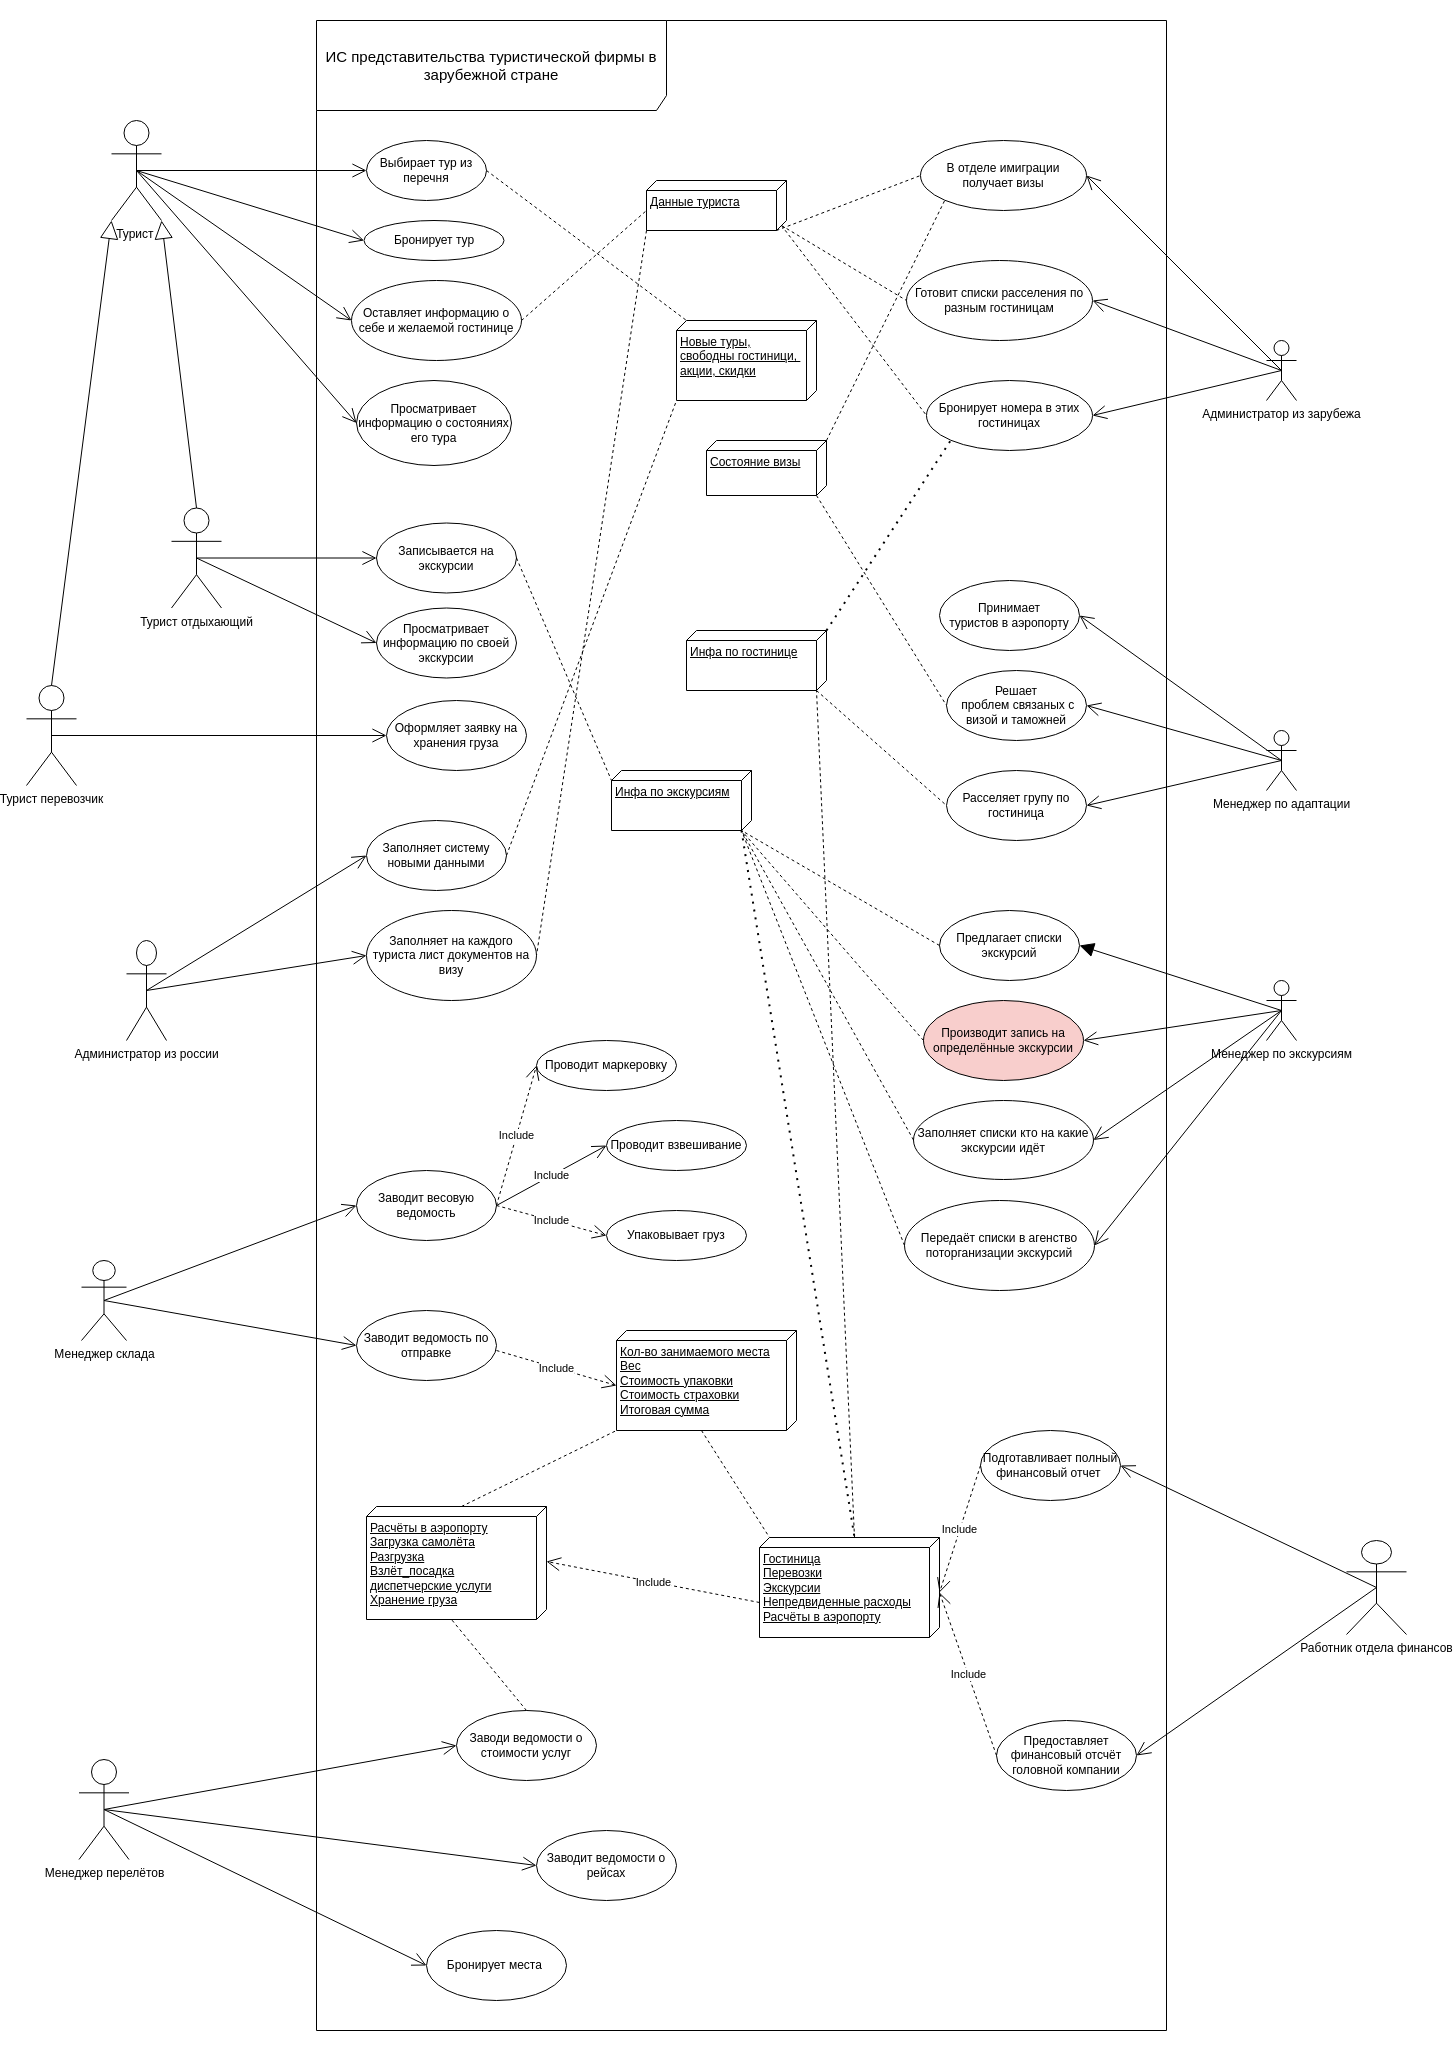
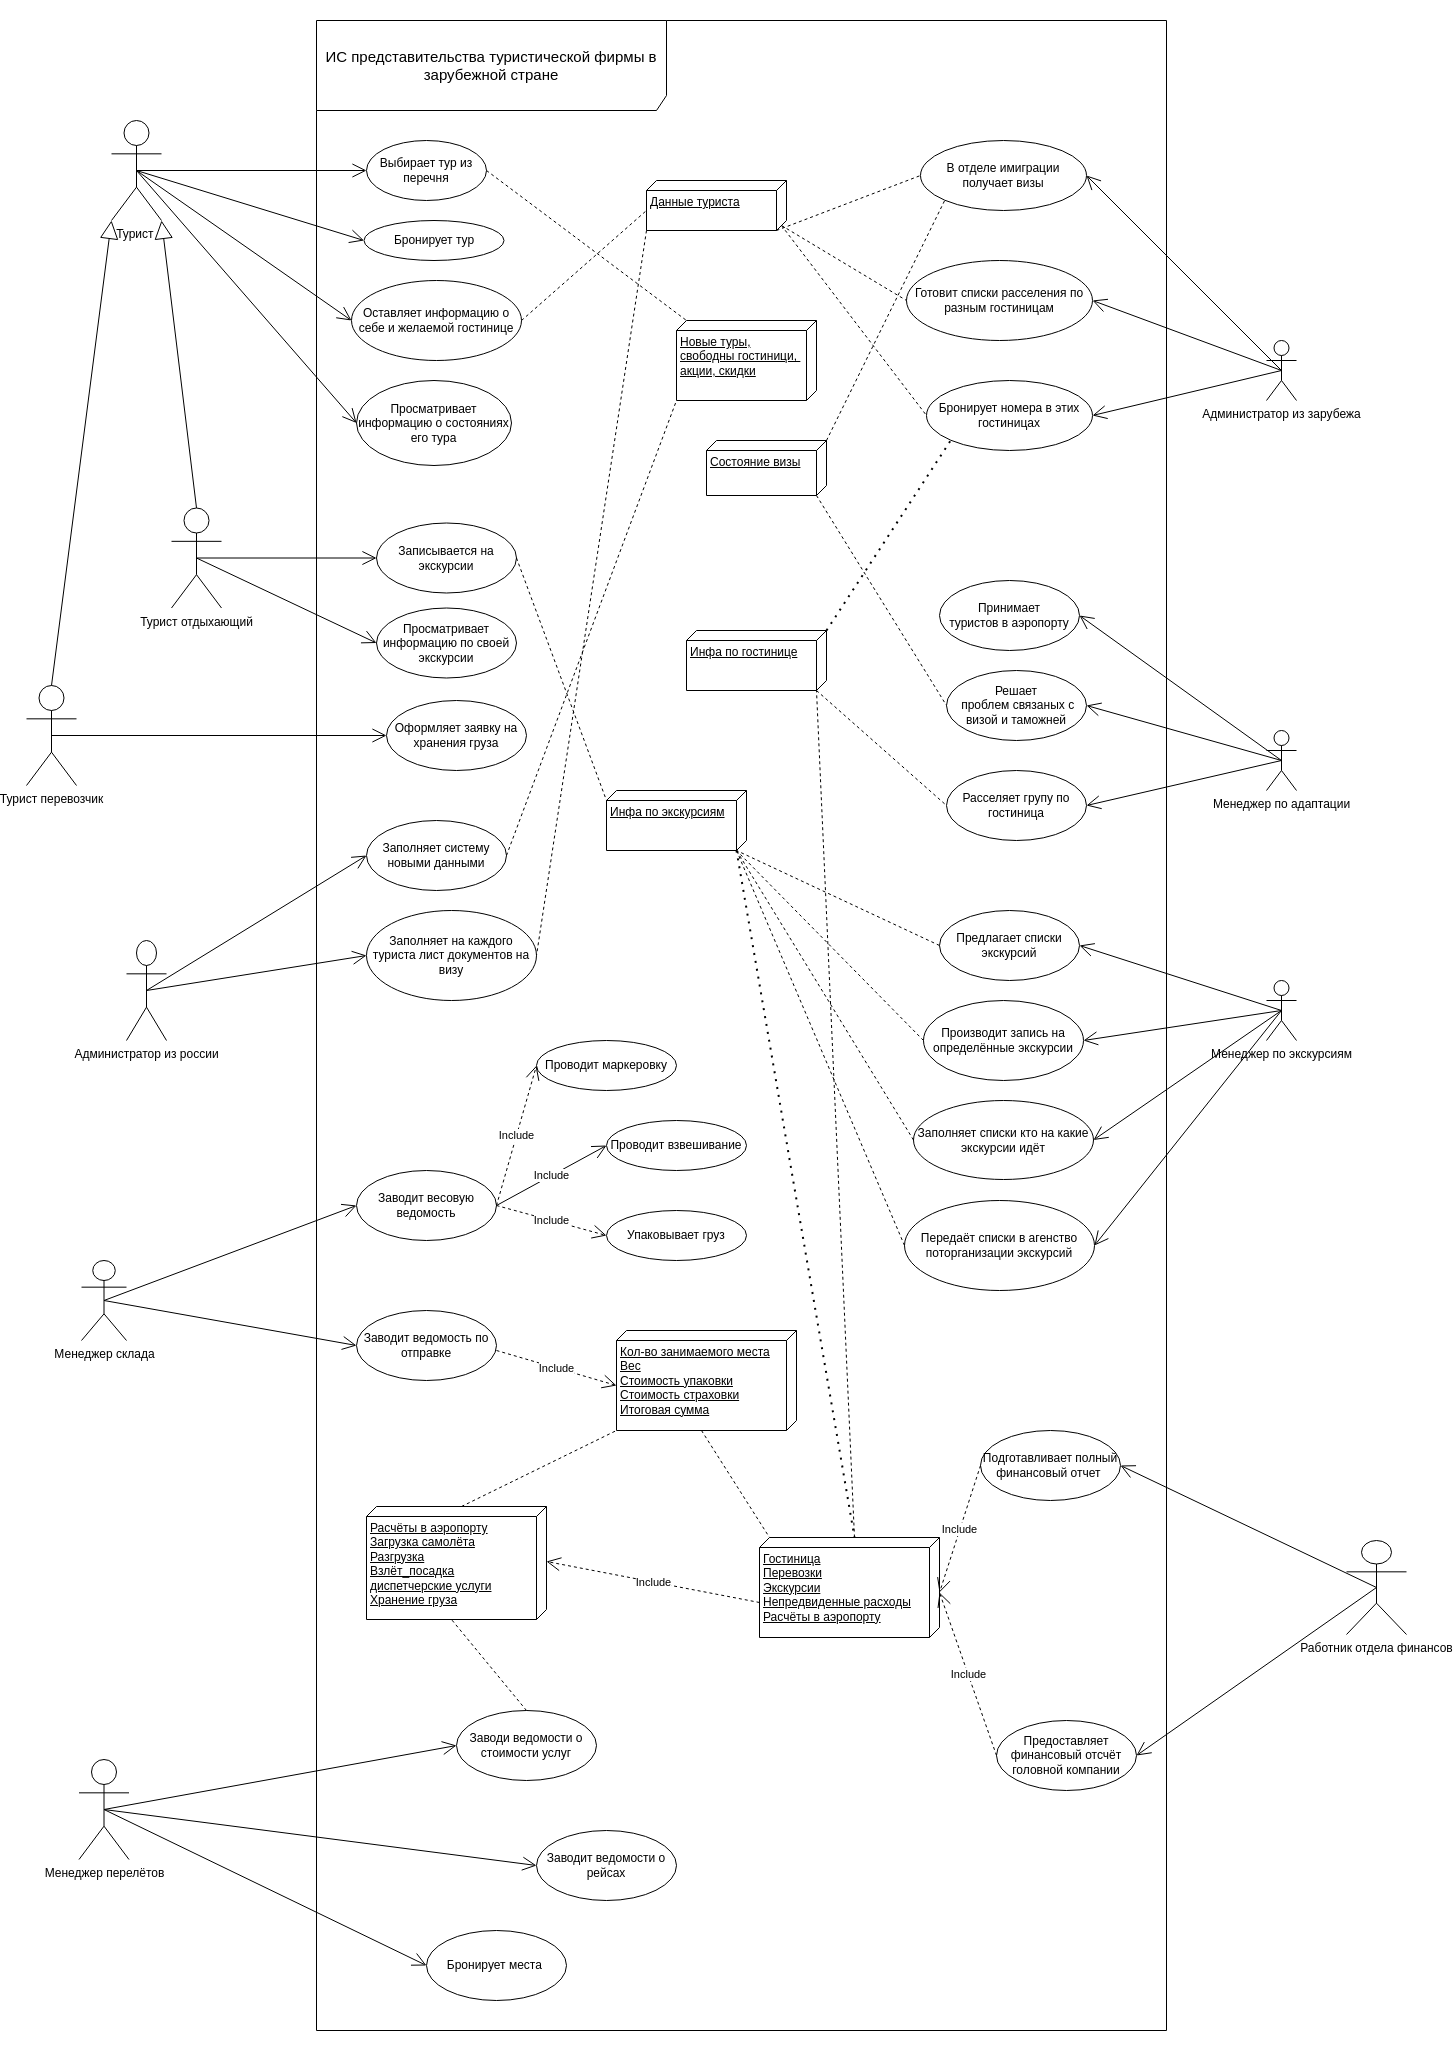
- <mxCell id="59" value="Инфа по экскурсиям" style="verticalAlign=top;align=left;spacingTop=8;spacingLeft=2;spacingRight=12;shape=cube;size=10;direction=south;fontStyle=4;html=1;whiteSpace=wrap;" parent="1" vertex="1"><mxGeometry x="605" y="770" width="140" height="60" as="geometry" /></mxCell>
+ <mxCell id="59" value="Инфа по экскурсиям" style="verticalAlign=top;align=left;spacingTop=8;spacingLeft=2;spacingRight=12;shape=cube;size=10;direction=south;fontStyle=4;html=1;whiteSpace=wrap;" parent="1" vertex="1"><mxGeometry x="600" y="790" width="140" height="60" as="geometry" /></mxCell>
- <mxCell id="54" value="" style="endArrow=block;endFill=1;endSize=12;html=1;rounded=0;exitX=0.5;exitY=0.5;exitDx=0;exitDy=0;exitPerimeter=0;entryX=1;entryY=0.5;entryDx=0;entryDy=0;" parent="1" source="47" target="42" edge="1"><mxGeometry width="160" relative="1" as="geometry"><mxPoint x="770" y="1120" as="sourcePoint" /><mxPoint x="930" y="1120" as="targetPoint" /></mxGeometry></mxCell>
+ <mxCell id="54" value="" style="endArrow=open;endFill=1;endSize=12;html=1;rounded=0;exitX=0.5;exitY=0.5;exitDx=0;exitDy=0;exitPerimeter=0;entryX=1;entryY=0.5;entryDx=0;entryDy=0;" parent="1" source="47" target="42" edge="1"><mxGeometry width="160" relative="1" as="geometry"><mxPoint x="770" y="1120" as="sourcePoint" /><mxPoint x="930" y="1120" as="targetPoint" /></mxGeometry></mxCell>
- <mxCell id="48" value="Производит запись на определённые экскурсии" style="ellipse;whiteSpace=wrap;html=1;fillColor=#f8cecc;" parent="1" vertex="1"><mxGeometry x="917" y="1000" width="160" height="80" as="geometry" /></mxCell>
+ <mxCell id="48" value="Производит запись на определённые экскурсии" style="ellipse;whiteSpace=wrap;html=1;" parent="1" vertex="1"><mxGeometry x="917" y="1000" width="160" height="80" as="geometry" /></mxCell>
